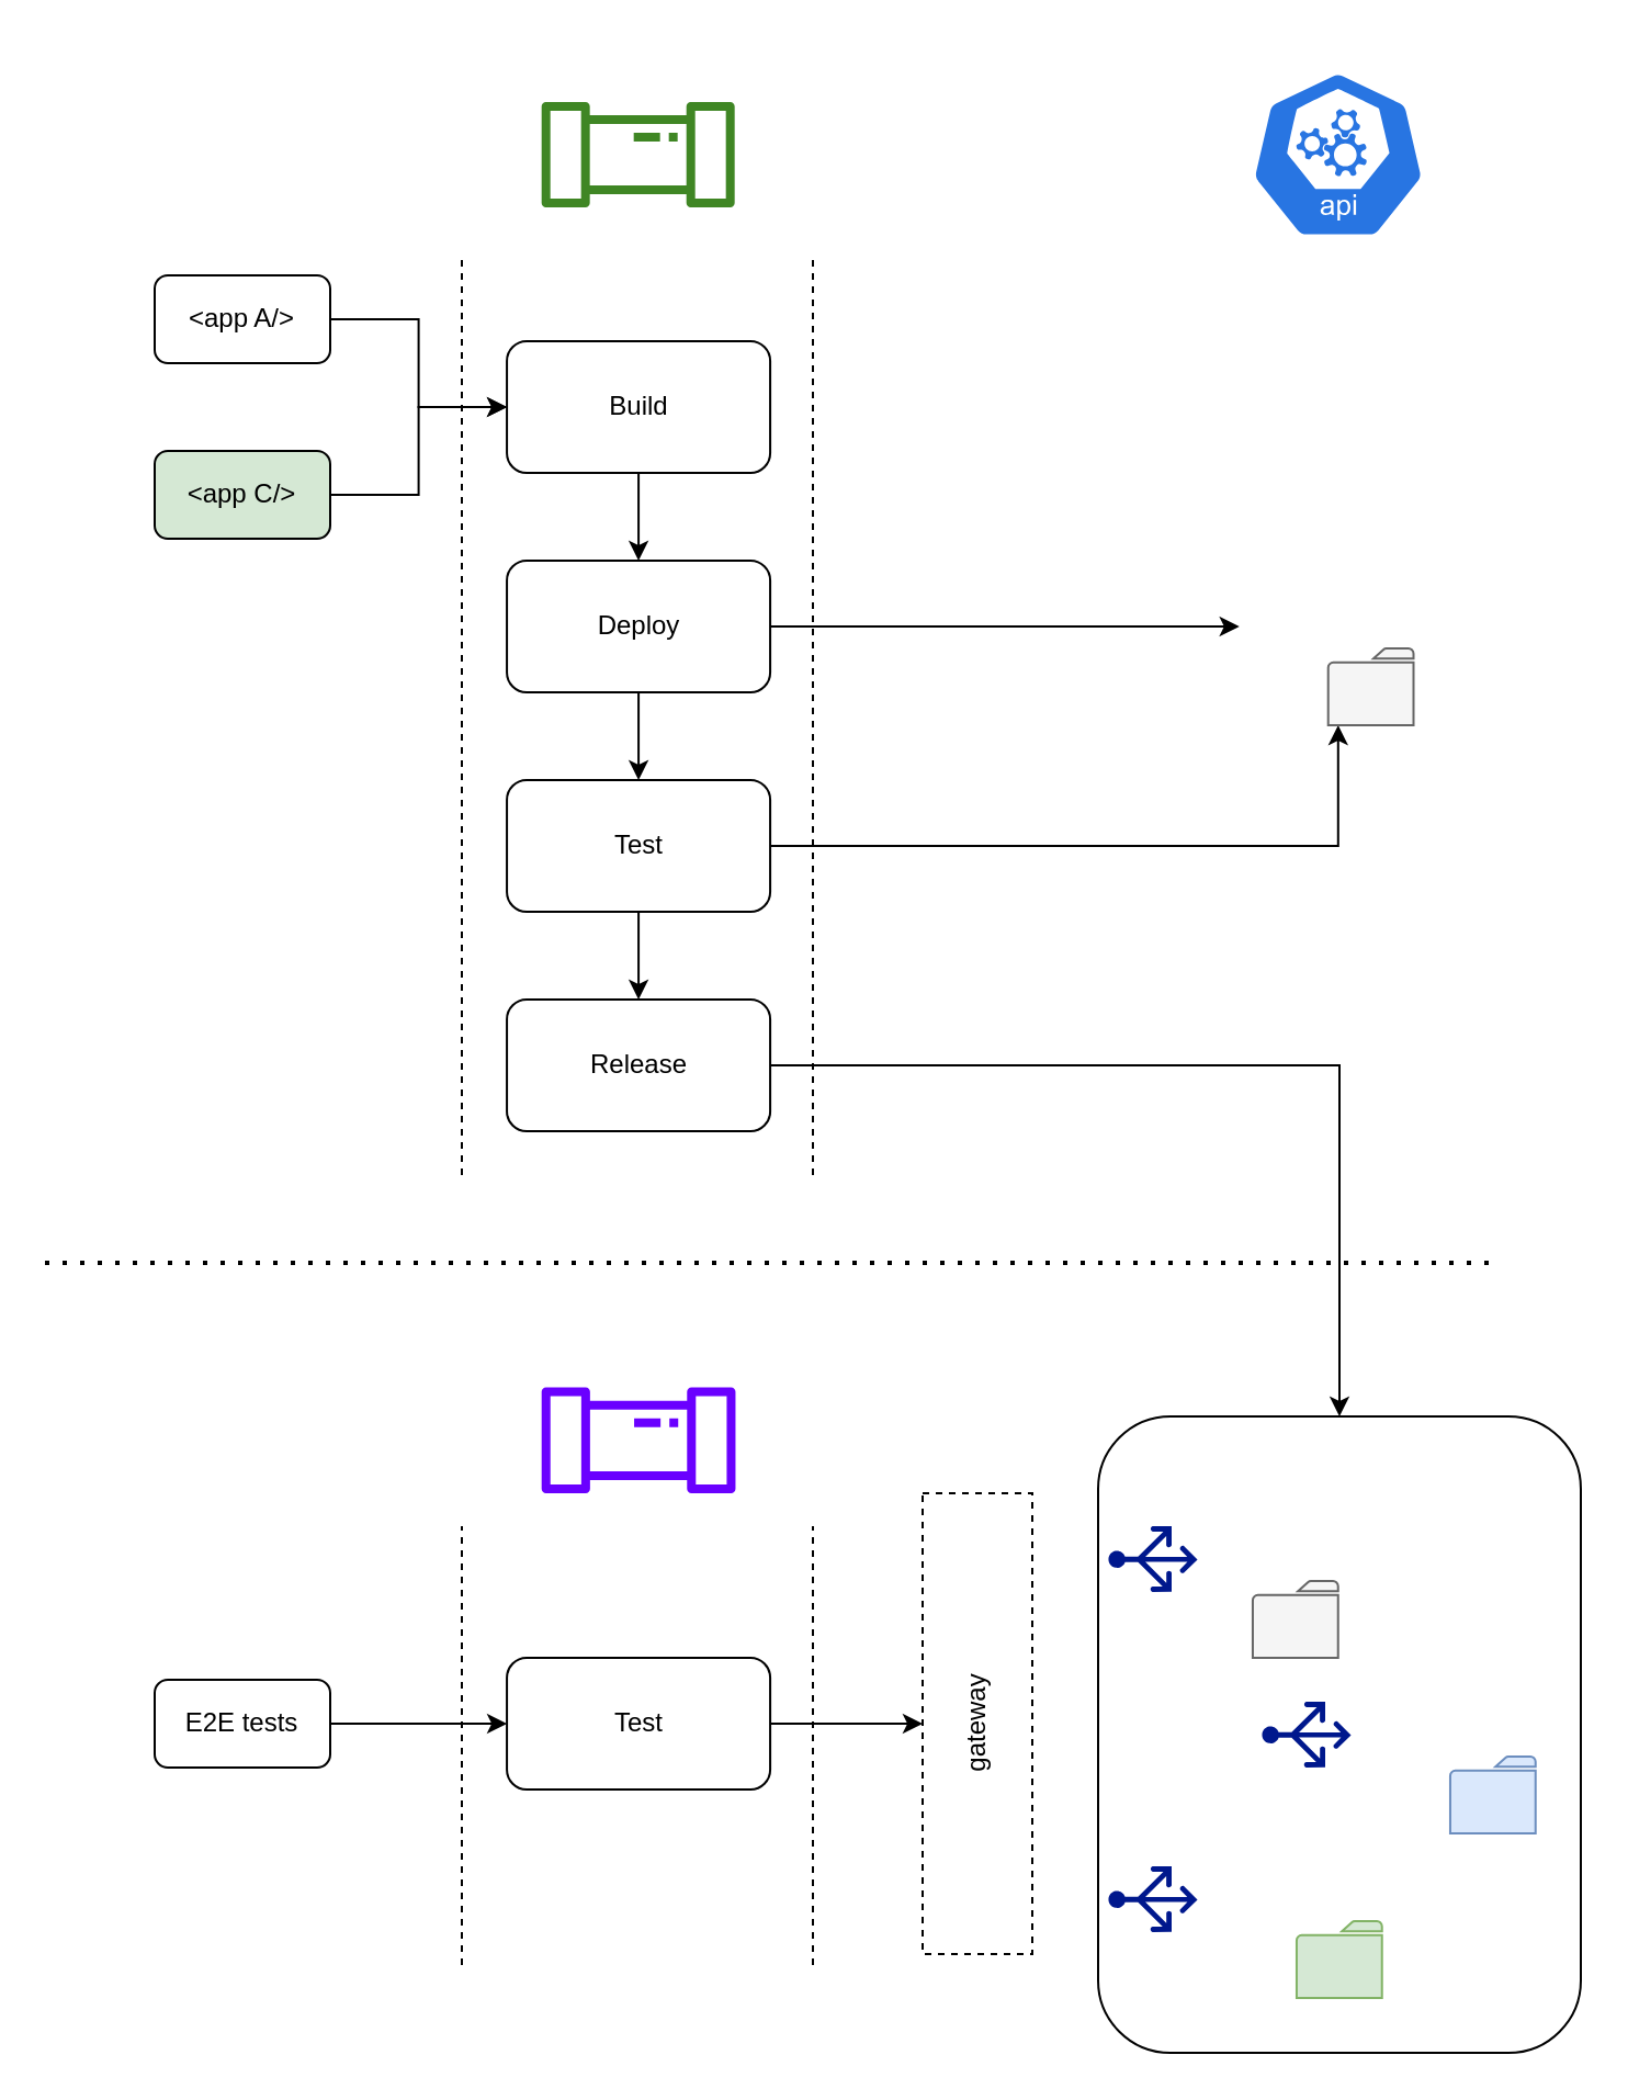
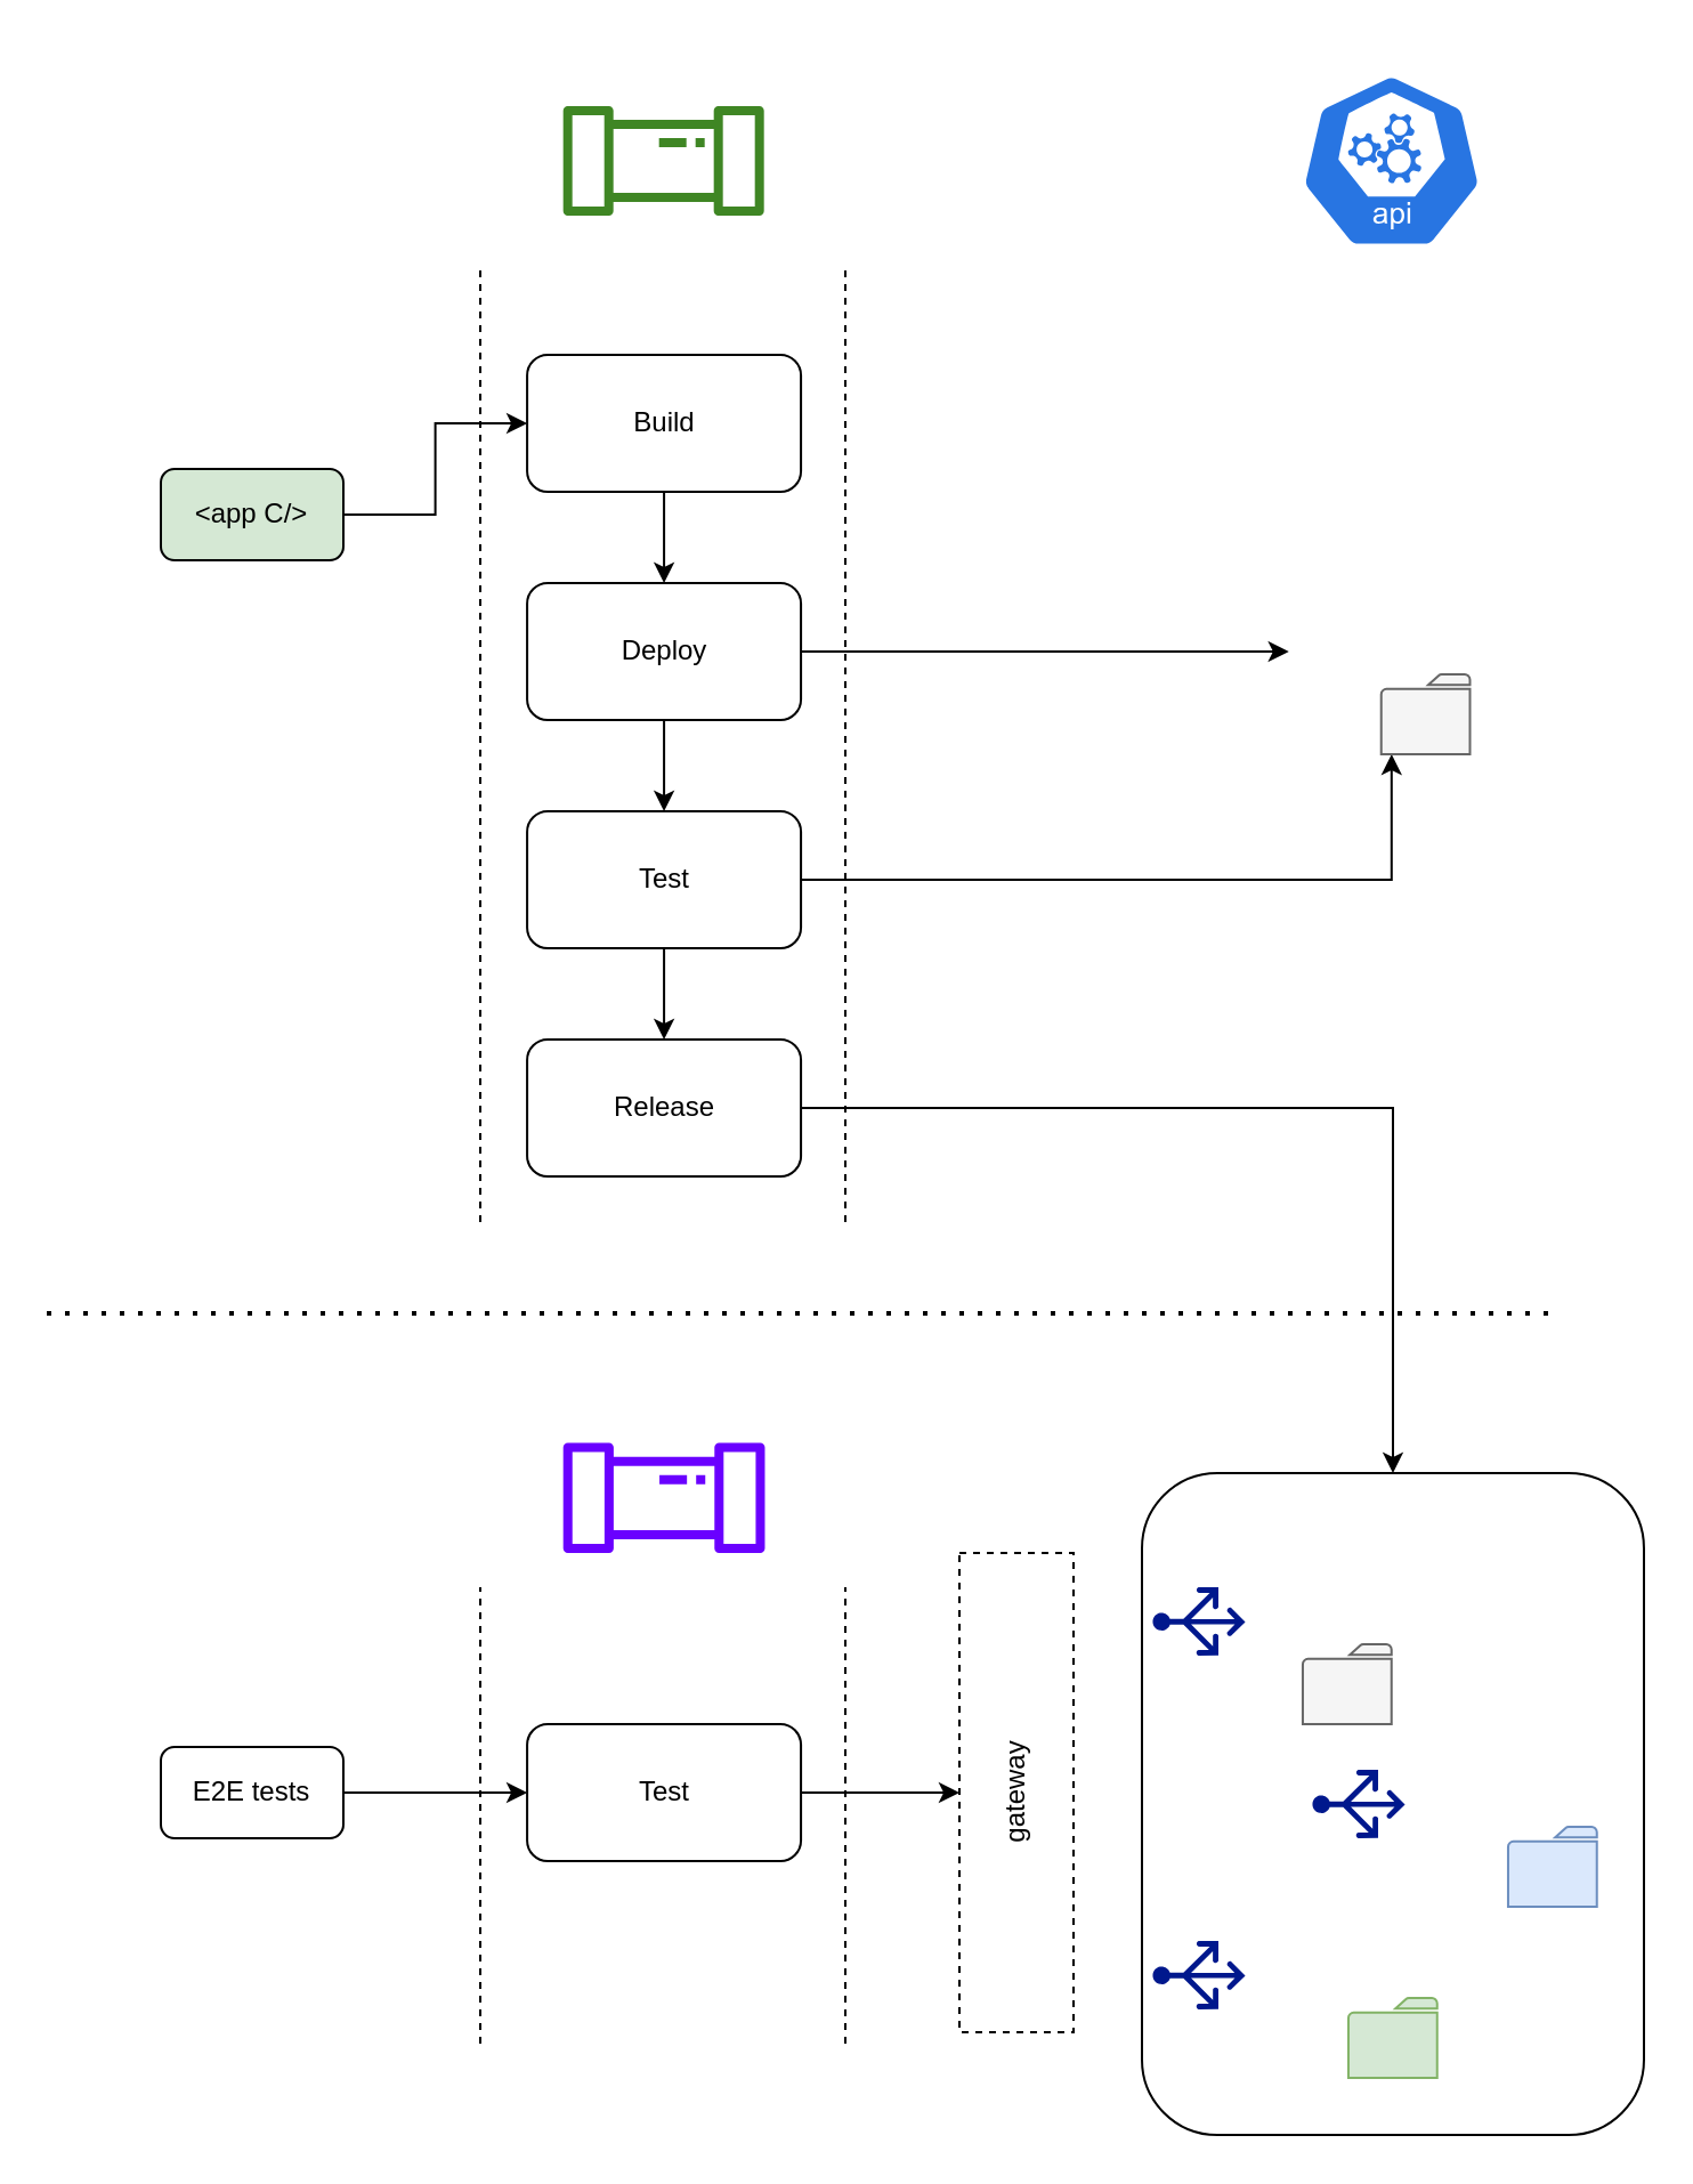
- <mxCell id="13" value="&amp;lt;app A/&amp;gt;" style="rounded=1;whiteSpace=wrap;html=1;" parent="1" vertex="1"><mxGeometry x="70" y="125" width="80" height="40" as="geometry" /></mxCell>
- <mxCell id="12" style="edgeStyle=orthogonalEdgeStyle;rounded=0;orthogonalLoop=1;jettySize=auto;html=1;entryX=0;entryY=0.5;entryDx=0;entryDy=0;" parent="1" source="13" target="3" edge="1"><mxGeometry relative="1" as="geometry" /></mxCell>
